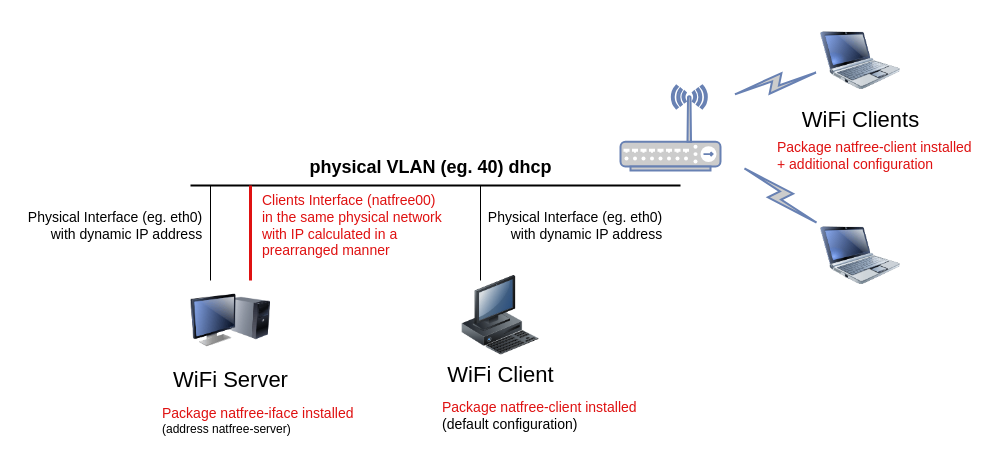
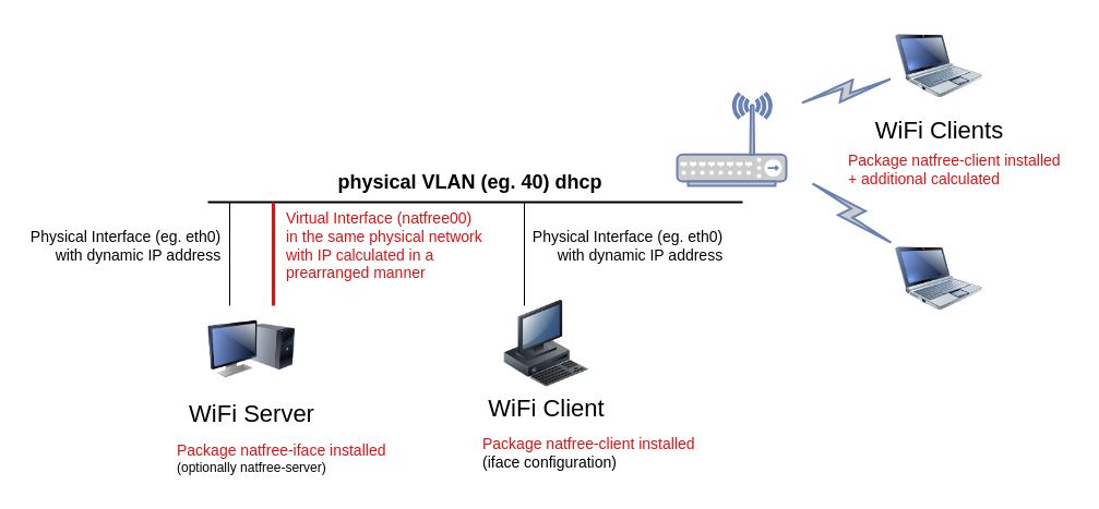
- <mxCell id="19" value="&lt;div style=&quot;&quot;&gt;&lt;span style=&quot;font-size: 14px; text-wrap: nowrap; background-color: initial;&quot;&gt;Package natfree-client installed&lt;/span&gt;&lt;/div&gt;&lt;div style=&quot;&quot;&gt;&lt;span style=&quot;font-size: 14px; text-wrap: nowrap; background-color: initial;&quot;&gt;+&amp;nbsp;&lt;/span&gt;&lt;span style=&quot;font-size: 14px; text-wrap: nowrap; background-color: initial;&quot;&gt;additional configuration&lt;/span&gt;&lt;/div&gt;" style="text;html=1;strokeColor=none;fillColor=none;align=left;verticalAlign=middle;whiteSpace=wrap;overflow=hidden;fontColor=#DF1111;" vertex="1" parent="1"><mxGeometry x="775" y="135" width="210" height="40" as="geometry" /></mxCell>
+ <mxCell id="19" value="&lt;div style=&quot;&quot;&gt;&lt;span style=&quot;font-size: 14px; text-wrap: nowrap; background-color: initial;&quot;&gt;Package natfree-client installed&lt;/span&gt;&lt;/div&gt;&lt;div style=&quot;&quot;&gt;&lt;span style=&quot;font-size: 14px; text-wrap: nowrap; background-color: initial;&quot;&gt;+&amp;nbsp;&lt;/span&gt;&lt;span style=&quot;font-size: 14px; text-wrap: nowrap; background-color: initial;&quot;&gt;additional calculated&lt;/span&gt;&lt;/div&gt;" style="text;html=1;strokeColor=none;fillColor=none;align=left;verticalAlign=middle;whiteSpace=wrap;overflow=hidden;fontColor=#DF1111;" vertex="1" parent="1"><mxGeometry x="775" y="135" width="210" height="40" as="geometry" /></mxCell>
- <mxCell id="14" value="&lt;div style=&quot;&quot;&gt;&lt;span style=&quot;font-size: 14px; text-wrap: nowrap; background-color: initial;&quot;&gt;Clients Interface (natfree00)&lt;/span&gt;&lt;/div&gt;&lt;div&gt;&lt;span style=&quot;font-size: 14px; text-wrap: nowrap;&quot;&gt;in the same physical network&amp;nbsp;&lt;/span&gt;&lt;/div&gt;&lt;div&gt;&lt;span style=&quot;font-size: 14px; text-wrap: nowrap;&quot;&gt;with&amp;nbsp;&lt;/span&gt;&lt;span style=&quot;background-color: initial; font-size: 14px; text-wrap: nowrap;&quot;&gt;IP calculated in a&lt;/span&gt;&lt;/div&gt;&lt;div&gt;&lt;span style=&quot;background-color: initial; font-size: 14px; text-wrap: nowrap;&quot;&gt;prearranged manner&lt;/span&gt;&lt;/div&gt;" style="text;html=1;strokeColor=none;fillColor=none;align=left;verticalAlign=middle;whiteSpace=wrap;overflow=hidden;fontColor=#df1111;" vertex="1" parent="1"><mxGeometry x="260" y="185" width="190" height="80" as="geometry" /></mxCell>
+ <mxCell id="14" value="&lt;div style=&quot;&quot;&gt;&lt;span style=&quot;font-size: 14px; text-wrap: nowrap; background-color: initial;&quot;&gt;Virtual Interface (natfree00)&lt;/span&gt;&lt;/div&gt;&lt;div&gt;&lt;span style=&quot;font-size: 14px; text-wrap: nowrap;&quot;&gt;in the same physical network&amp;nbsp;&lt;/span&gt;&lt;/div&gt;&lt;div&gt;&lt;span style=&quot;font-size: 14px; text-wrap: nowrap;&quot;&gt;with&amp;nbsp;&lt;/span&gt;&lt;span style=&quot;background-color: initial; font-size: 14px; text-wrap: nowrap;&quot;&gt;IP calculated in a&lt;/span&gt;&lt;/div&gt;&lt;div&gt;&lt;span style=&quot;background-color: initial; font-size: 14px; text-wrap: nowrap;&quot;&gt;prearranged manner&lt;/span&gt;&lt;/div&gt;" style="text;html=1;strokeColor=none;fillColor=none;align=left;verticalAlign=middle;whiteSpace=wrap;overflow=hidden;fontColor=#df1111;" vertex="1" parent="1"><mxGeometry x="260" y="185" width="190" height="80" as="geometry" /></mxCell>
- <mxCell id="18" value="&lt;div style=&quot;&quot;&gt;&lt;span style=&quot;font-size: 14px; text-wrap: nowrap; background-color: initial;&quot;&gt;Package natfree-client installed&lt;/span&gt;&lt;/div&gt;&lt;div style=&quot;&quot;&gt;&lt;span style=&quot;font-size: 14px; text-wrap: nowrap; background-color: initial;&quot;&gt;&lt;font color=&quot;#000000&quot;&gt;(default configuration)&lt;/font&gt;&lt;/span&gt;&lt;/div&gt;" style="text;html=1;strokeColor=none;fillColor=none;align=left;verticalAlign=middle;whiteSpace=wrap;overflow=hidden;fontColor=#DF1111;" vertex="1" parent="1"><mxGeometry x="440" y="395" width="210" height="40" as="geometry" /></mxCell>
+ <mxCell id="18" value="&lt;div style=&quot;&quot;&gt;&lt;span style=&quot;font-size: 14px; text-wrap: nowrap; background-color: initial;&quot;&gt;Package natfree-client installed&lt;/span&gt;&lt;/div&gt;&lt;div style=&quot;&quot;&gt;&lt;span style=&quot;font-size: 14px; text-wrap: nowrap; background-color: initial;&quot;&gt;&lt;font color=&quot;#000000&quot;&gt;(iface configuration)&lt;/font&gt;&lt;/span&gt;&lt;/div&gt;" style="text;html=1;strokeColor=none;fillColor=none;align=left;verticalAlign=middle;whiteSpace=wrap;overflow=hidden;fontColor=#DF1111;" vertex="1" parent="1"><mxGeometry x="440" y="395" width="210" height="40" as="geometry" /></mxCell>
- <mxCell id="15" value="&lt;div style=&quot;&quot;&gt;&lt;span style=&quot;font-size: 14px; text-wrap: nowrap; background-color: initial;&quot;&gt;Package natfree-iface installed&lt;br&gt;&lt;/span&gt;&lt;/div&gt;&lt;div style=&quot;&quot;&gt;&lt;font color=&quot;#000000&quot;&gt;(address natfree-server)&lt;/font&gt;&lt;/div&gt;" style="text;html=1;strokeColor=none;fillColor=none;align=left;verticalAlign=middle;whiteSpace=wrap;overflow=hidden;fontColor=#DF1111;" vertex="1" parent="1"><mxGeometry x="160" y="395" width="210" height="50" as="geometry" /></mxCell>
+ <mxCell id="15" value="&lt;div style=&quot;&quot;&gt;&lt;span style=&quot;font-size: 14px; text-wrap: nowrap; background-color: initial;&quot;&gt;Package natfree-iface installed&lt;br&gt;&lt;/span&gt;&lt;/div&gt;&lt;div style=&quot;&quot;&gt;&lt;font color=&quot;#000000&quot;&gt;(optionally natfree-server)&lt;/font&gt;&lt;/div&gt;" style="text;html=1;strokeColor=none;fillColor=none;align=left;verticalAlign=middle;whiteSpace=wrap;overflow=hidden;fontColor=#DF1111;" vertex="1" parent="1"><mxGeometry x="160" y="395" width="210" height="50" as="geometry" /></mxCell>
